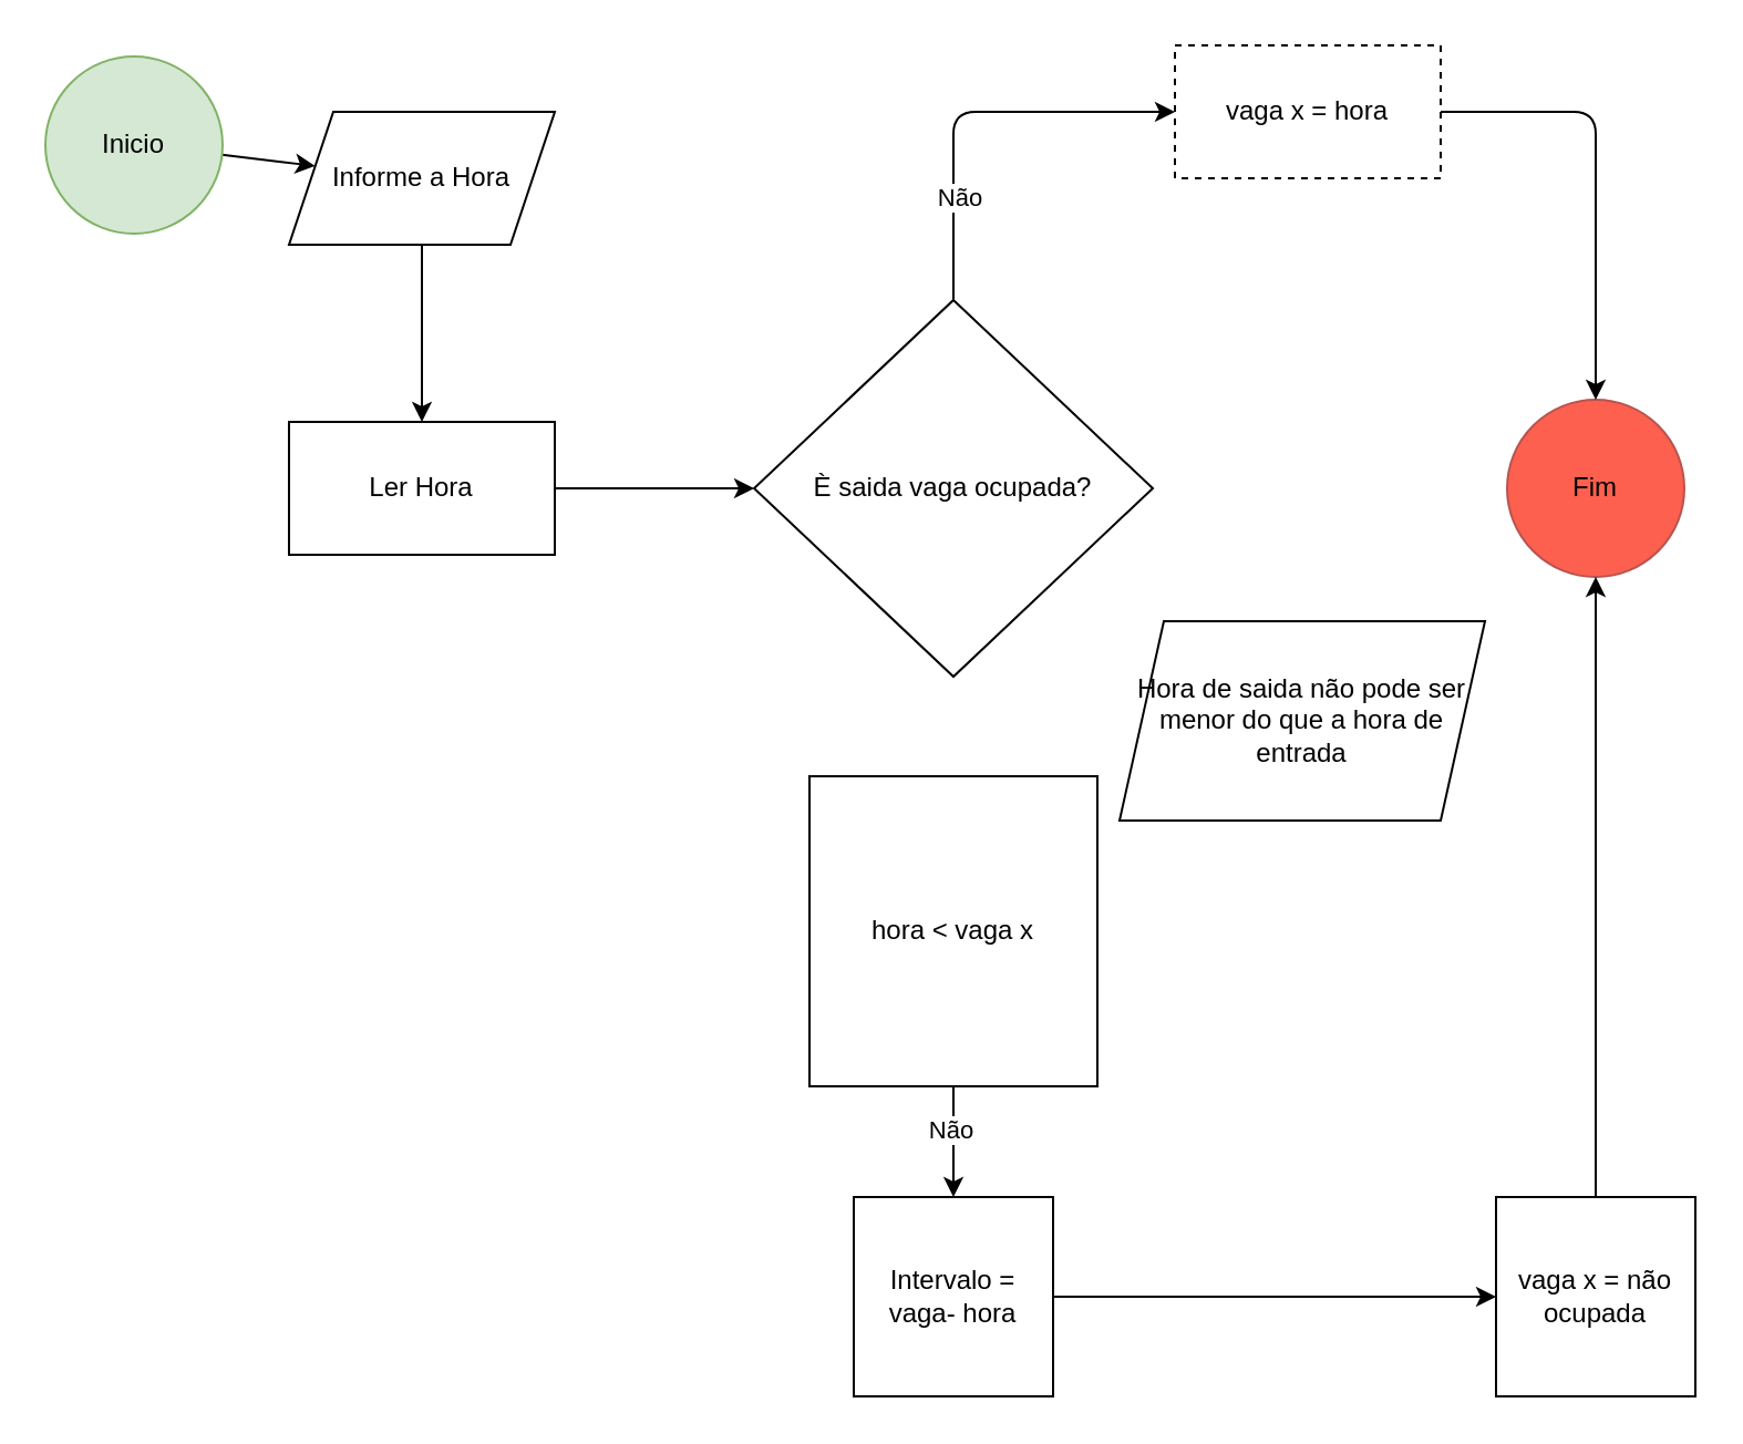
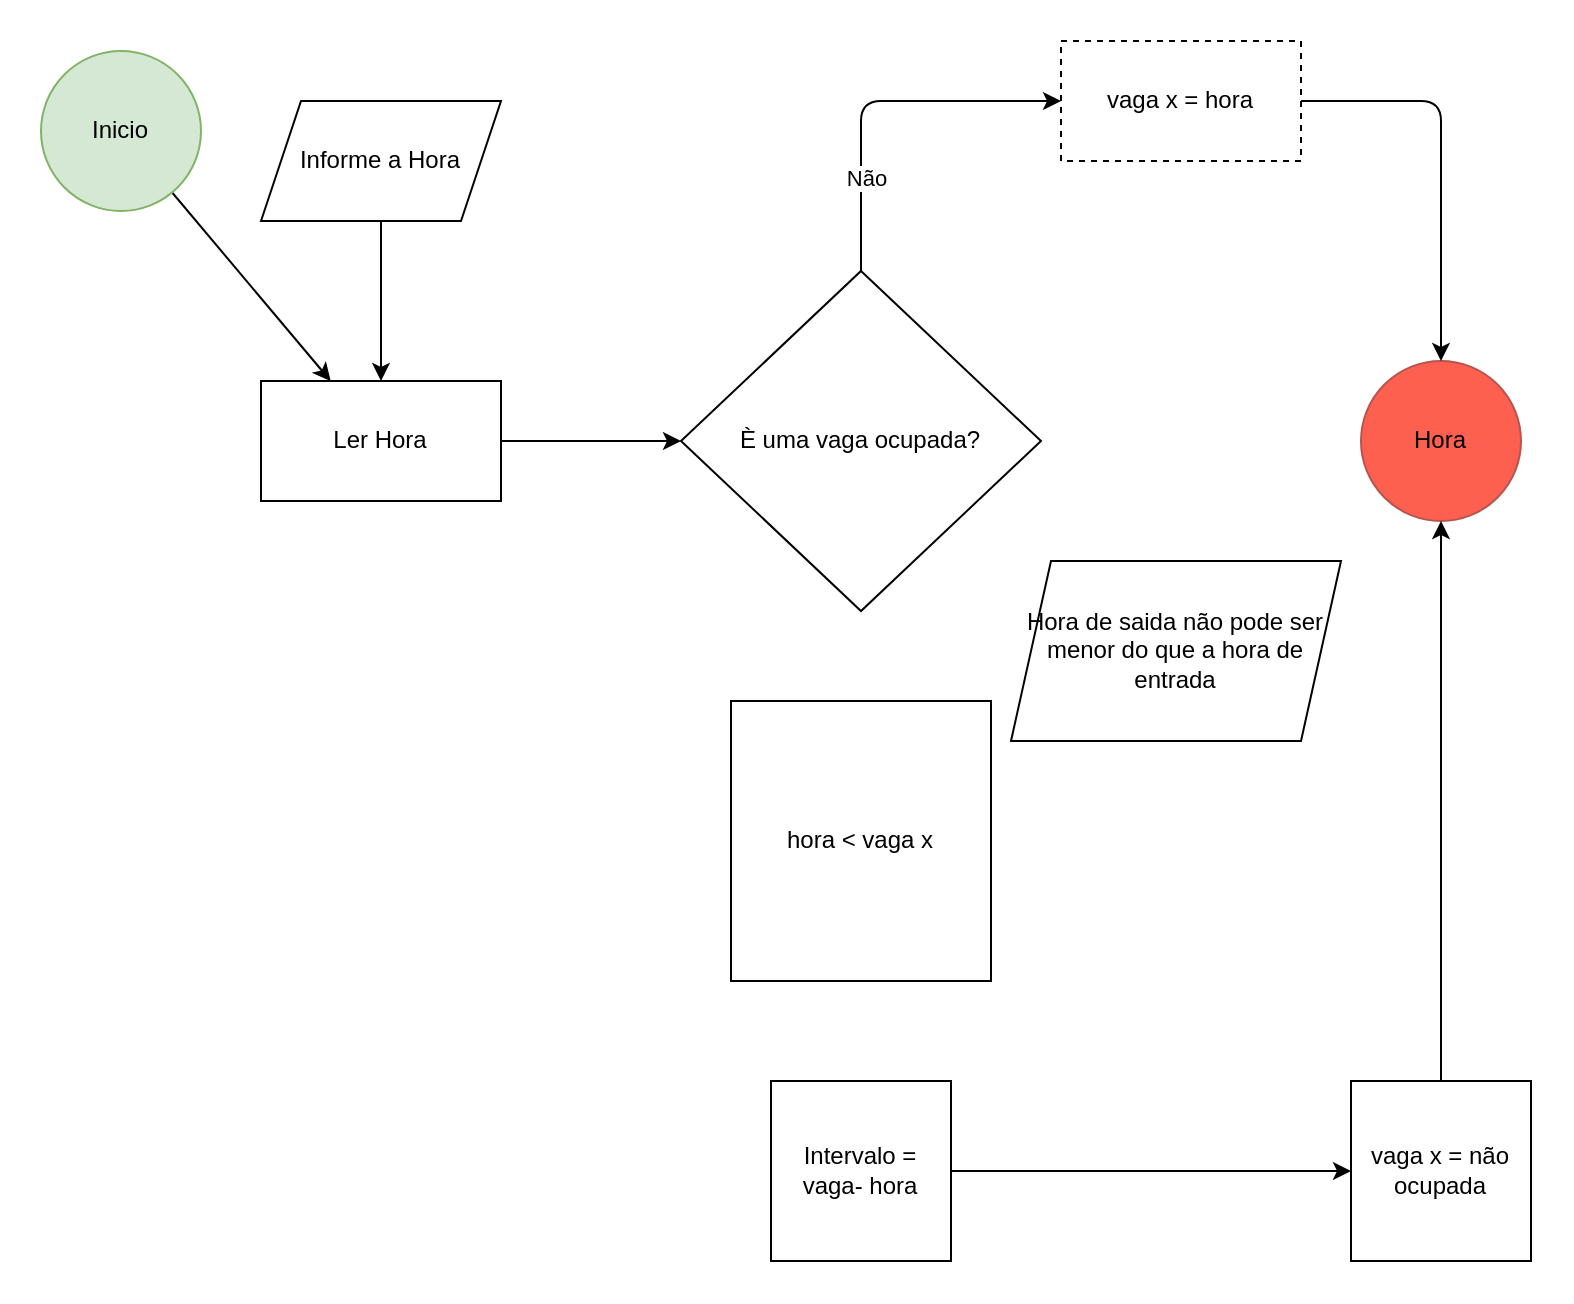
- <mxCell id="2" value="" style="edgeStyle=none;html=1;" edge="1" parent="1" source="3" target="6"><mxGeometry relative="1" as="geometry" /></mxCell>
+ <mxCell id="2" value="" style="edgeStyle=none;html=1;" edge="1" parent="1" source="3" target="8"><mxGeometry relative="1" as="geometry" /></mxCell>
- <mxCell id="13" value="È saida vaga ocupada?" style="rhombus;whiteSpace=wrap;html=1;" vertex="1" parent="1"><mxGeometry x="340" y="135" width="180" height="170" as="geometry" /></mxCell>
+ <mxCell id="13" value="È uma vaga ocupada?" style="rhombus;whiteSpace=wrap;html=1;" vertex="1" parent="1"><mxGeometry x="340" y="135" width="180" height="170" as="geometry" /></mxCell>
- <mxCell id="4" value="Fim" style="ellipse;whiteSpace=wrap;html=1;aspect=fixed;fillColor=light-dark(#fd604e, #f76756);strokeColor=#b85450;" vertex="1" parent="1"><mxGeometry x="680" y="180" width="80" height="80" as="geometry" /></mxCell>
+ <mxCell id="4" value="Hora" style="ellipse;whiteSpace=wrap;html=1;aspect=fixed;fillColor=light-dark(#fd604e, #f76756);strokeColor=#b85450;" vertex="1" parent="1"><mxGeometry x="680" y="180" width="80" height="80" as="geometry" /></mxCell>
- <mxCell id="11" value="" style="edgeStyle=none;html=1;" edge="1" parent="1" source="20" target="17"><mxGeometry relative="1" as="geometry"><Array as="points"><mxPoint x="430" y="380" /><mxPoint x="430" y="485" /></Array></mxGeometry></mxCell>
- <mxCell id="12" value="Não" style="edgeLabel;html=1;align=center;verticalAlign=middle;resizable=0;points=[];" vertex="1" connectable="0" parent="11"><mxGeometry x="0.674" y="-2" relative="1" as="geometry"><mxPoint as="offset" /></mxGeometry></mxCell>
